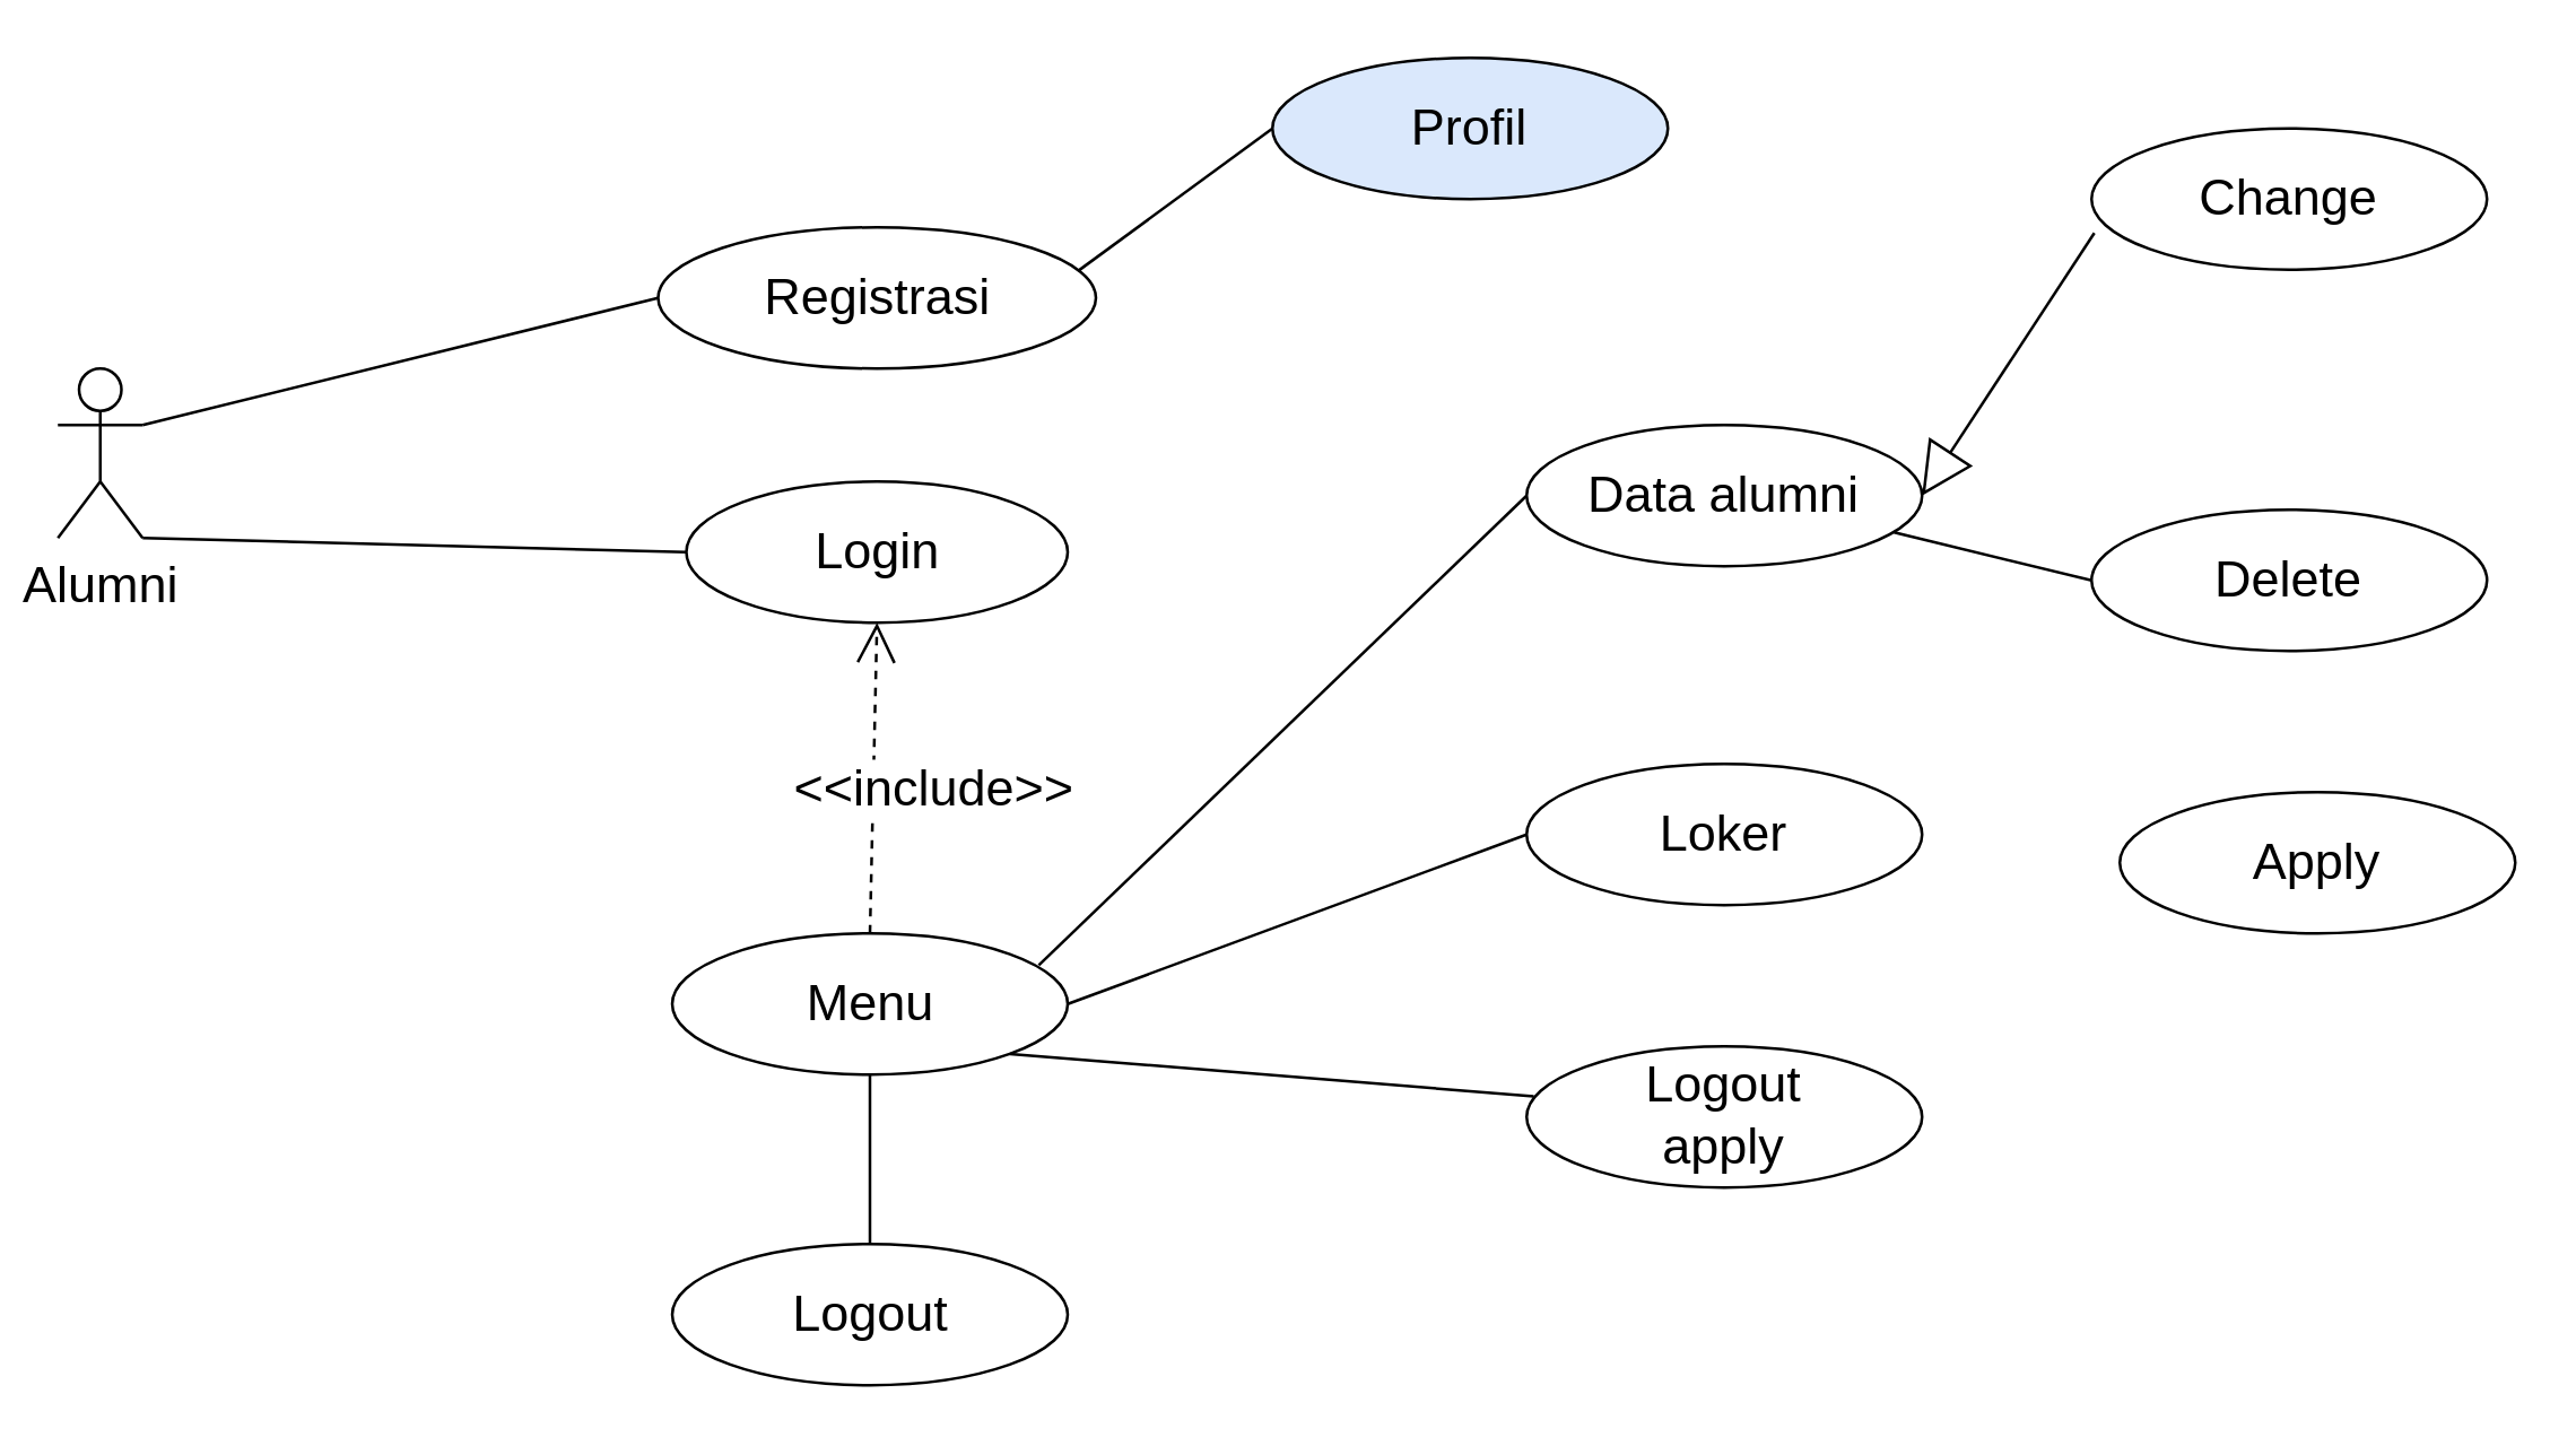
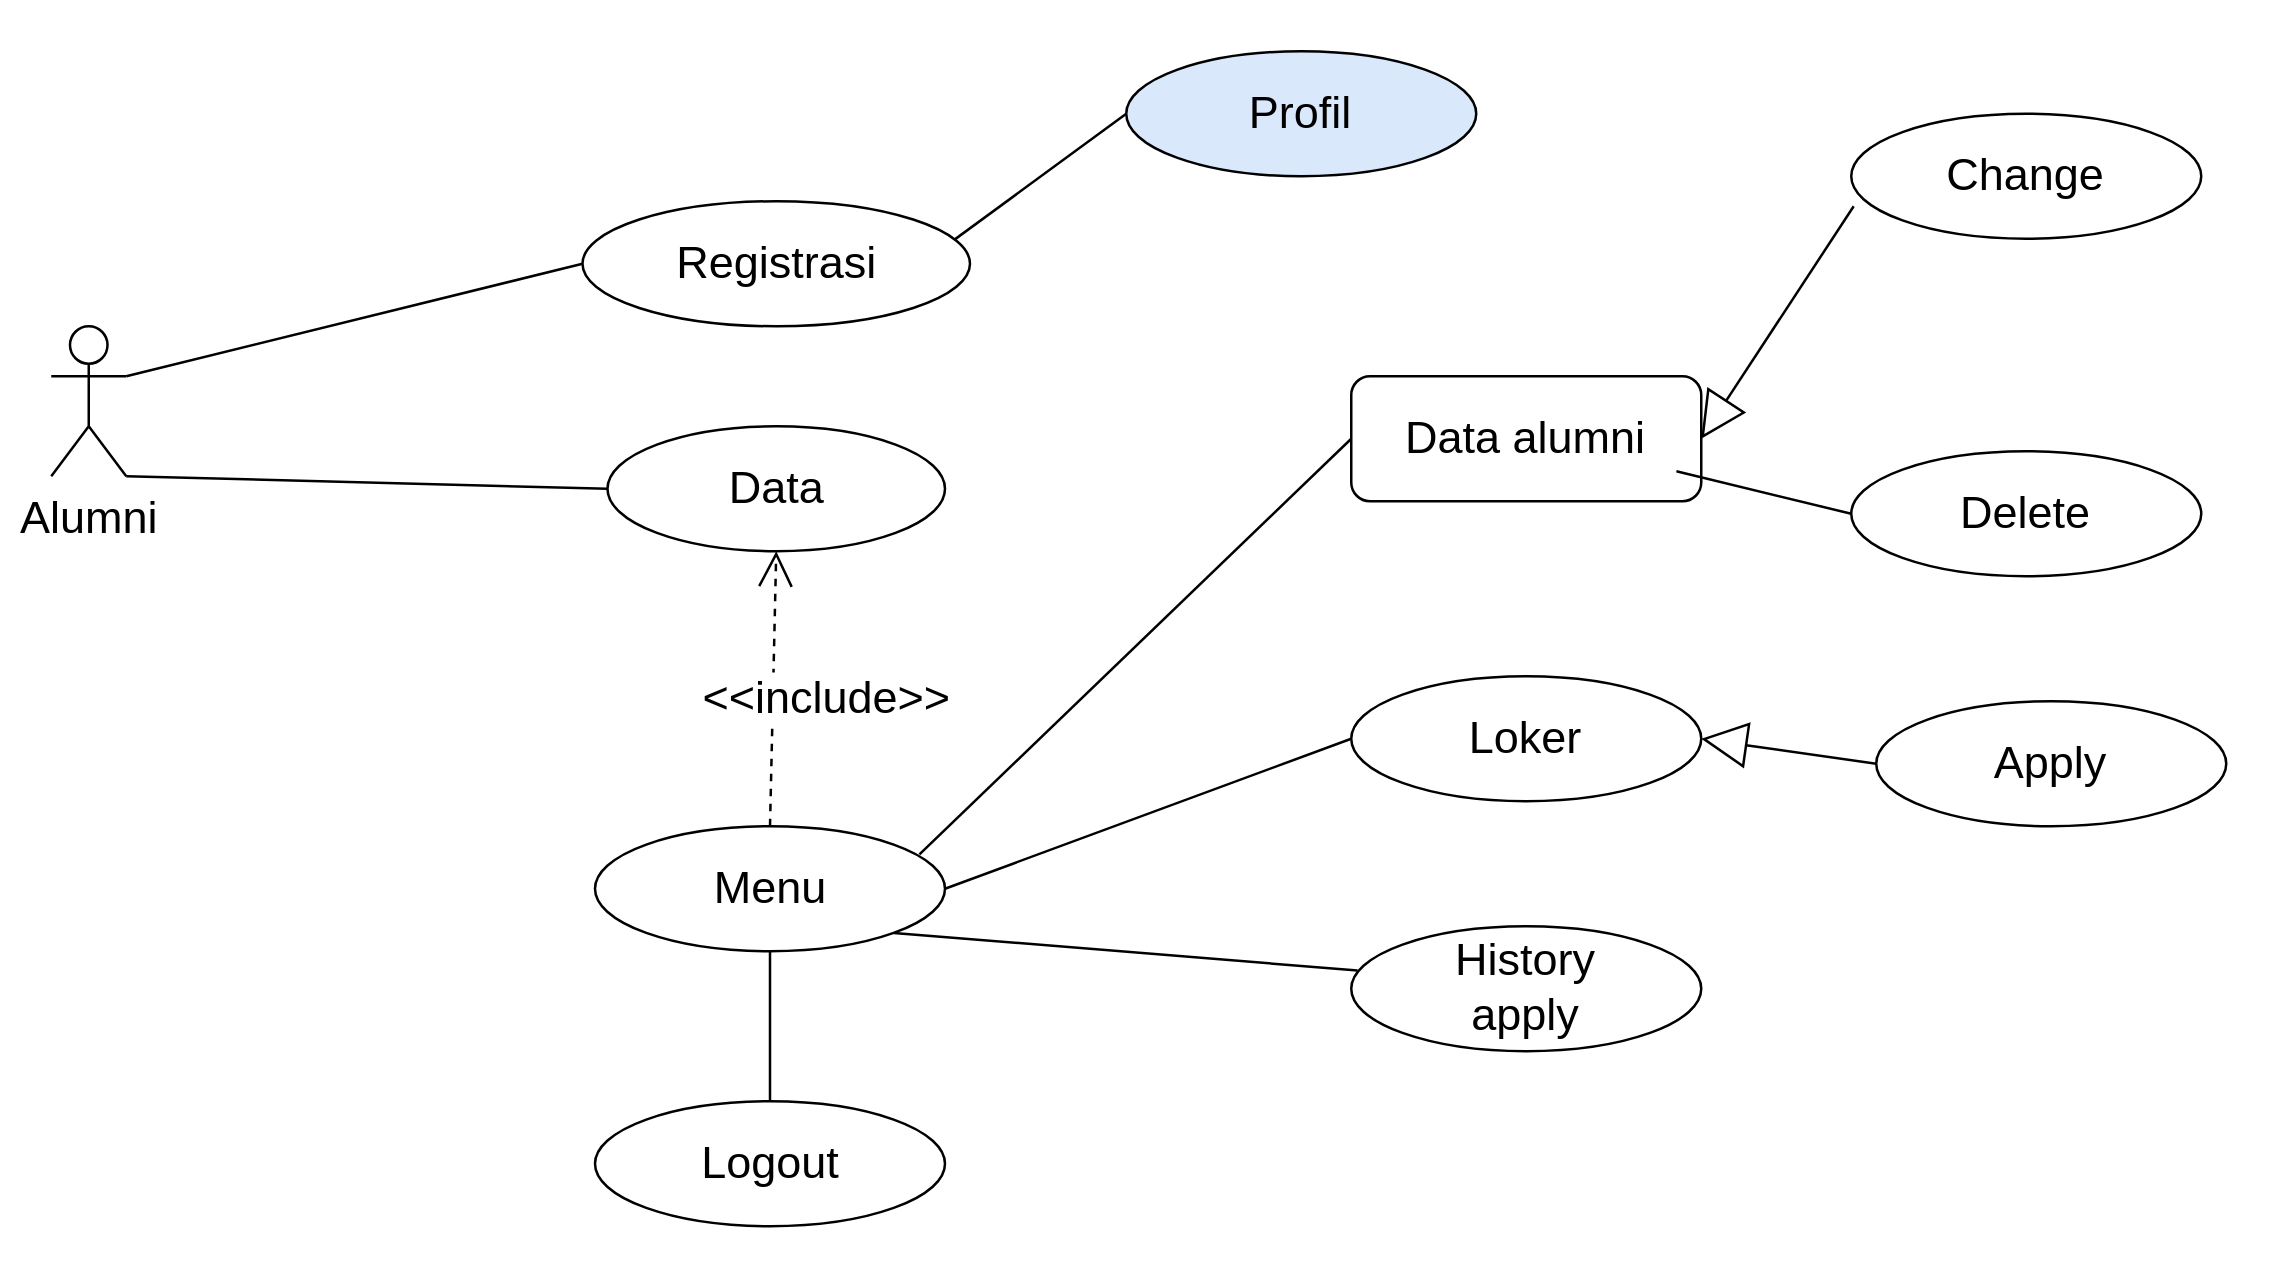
- <mxCell id="7" value="&lt;span style=&quot;font-size: 18px;&quot;&gt;Data alumni&lt;/span&gt;" style="ellipse;whiteSpace=wrap;html=1;" vertex="1" parent="1"><mxGeometry x="540" y="150" width="140" height="50" as="geometry" /></mxCell>
+ <mxCell id="7" value="&lt;span style=&quot;font-size: 18px;&quot;&gt;Data alumni&lt;/span&gt;" style="whiteSpace=wrap;html=1;rounded=1;" vertex="1" parent="1"><mxGeometry x="540" y="150" width="140" height="50" as="geometry" /></mxCell>
- <mxCell id="3" value="&lt;font style=&quot;font-size: 18px;&quot;&gt;Login&lt;/font&gt;" style="ellipse;whiteSpace=wrap;html=1;" vertex="1" parent="1"><mxGeometry x="242.5" y="170" width="135" height="50" as="geometry" /></mxCell>
+ <mxCell id="3" value="&lt;font style=&quot;font-size: 18px;&quot;&gt;Data&lt;/font&gt;" style="ellipse;whiteSpace=wrap;html=1;" vertex="1" parent="1"><mxGeometry x="242.5" y="170" width="135" height="50" as="geometry" /></mxCell>
+ <mxCell id="24" value="" style="endArrow=block;endSize=16;endFill=0;html=1;rounded=0;fontSize=18;entryX=1;entryY=0.5;entryDx=0;entryDy=0;exitX=0;exitY=0.5;exitDx=0;exitDy=0;" edge="1" parent="1" source="21" target="8"><mxGeometry width="160" relative="1" as="geometry"><mxPoint x="460" y="330" as="sourcePoint" /><mxPoint x="620" y="330" as="targetPoint" /></mxGeometry></mxCell>
- <mxCell id="9" value="&lt;font style=&quot;font-size: 18px;&quot;&gt;Logout&lt;br&gt;apply&lt;br&gt;&lt;/font&gt;" style="ellipse;whiteSpace=wrap;html=1;" vertex="1" parent="1"><mxGeometry x="540" y="370" width="140" height="50" as="geometry" /></mxCell>
+ <mxCell id="9" value="&lt;font style=&quot;font-size: 18px;&quot;&gt;History&lt;br&gt;apply&lt;br&gt;&lt;/font&gt;" style="ellipse;whiteSpace=wrap;html=1;" vertex="1" parent="1"><mxGeometry x="540" y="370" width="140" height="50" as="geometry" /></mxCell>
